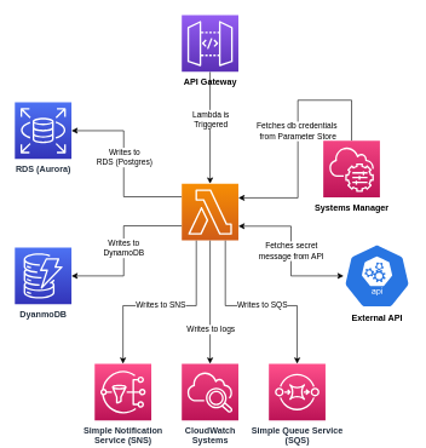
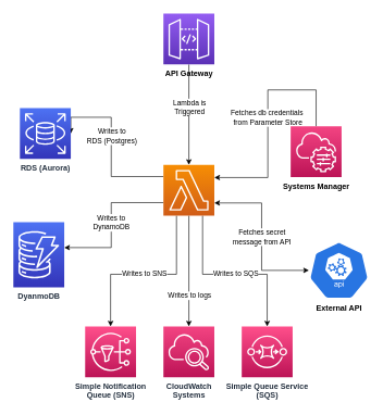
- <mxCell id="13" value="&lt;b&gt;RDS (Aurora)&lt;/b&gt;" style="sketch=0;points=[[0,0,0],[0.25,0,0],[0.5,0,0],[0.75,0,0],[1,0,0],[0,1,0],[0.25,1,0],[0.5,1,0],[0.75,1,0],[1,1,0],[0,0.25,0],[0,0.5,0],[0,0.75,0],[1,0.25,0],[1,0.5,0],[1,0.75,0]];outlineConnect=0;fontColor=#232F3E;gradientColor=#4D72F3;gradientDirection=north;fillColor=#3334B9;strokeColor=#ffffff;dashed=0;verticalLabelPosition=bottom;verticalAlign=top;align=center;html=1;fontSize=12;fontStyle=0;aspect=fixed;shape=mxgraph.aws4.resourceIcon;resIcon=mxgraph.aws4.rds;" vertex="1" parent="1"><mxGeometry x="20" y="140" width="78" height="78" as="geometry" /></mxCell>
+ <mxCell id="13" value="&lt;b&gt;RDS (Aurora)&lt;/b&gt;" style="sketch=0;points=[[0,0,0],[0.25,0,0],[0.5,0,0],[0.75,0,0],[1,0,0],[0,1,0],[0.25,1,0],[0.5,1,0],[0.75,1,0],[1,1,0],[0,0.25,0],[0,0.5,0],[0,0.75,0],[1,0.25,0],[1,0.5,0],[1,0.75,0]];outlineConnect=0;fontColor=#232F3E;gradientColor=#4D72F3;gradientDirection=north;fillColor=#3334B9;strokeColor=#ffffff;dashed=0;verticalLabelPosition=bottom;verticalAlign=top;align=center;html=1;fontSize=12;fontStyle=0;aspect=fixed;shape=mxgraph.aws4.resourceIcon;resIcon=mxgraph.aws4.rds;" vertex="1" parent="1"><mxGeometry x="30" y="165" width="78" height="78" as="geometry" /></mxCell>
- <mxCell id="14" value="&lt;b&gt;DyanmoDB&lt;/b&gt;" style="sketch=0;points=[[0,0,0],[0.25,0,0],[0.5,0,0],[0.75,0,0],[1,0,0],[0,1,0],[0.25,1,0],[0.5,1,0],[0.75,1,0],[1,1,0],[0,0.25,0],[0,0.5,0],[0,0.75,0],[1,0.25,0],[1,0.5,0],[1,0.75,0]];outlineConnect=0;fontColor=#232F3E;gradientColor=#4D72F3;gradientDirection=north;fillColor=#3334B9;strokeColor=#ffffff;dashed=0;verticalLabelPosition=bottom;verticalAlign=top;align=center;html=1;fontSize=12;fontStyle=0;aspect=fixed;shape=mxgraph.aws4.resourceIcon;resIcon=mxgraph.aws4.dynamodb;" vertex="1" parent="1"><mxGeometry x="20" y="340" width="78" height="78" as="geometry" /></mxCell>
+ <mxCell id="14" value="&lt;b&gt;DyanmoDB&lt;/b&gt;" style="sketch=0;points=[[0,0,0],[0.25,0,0],[0.5,0,0],[0.75,0,0],[1,0,0],[0,1,0],[0.25,1,0],[0.5,1,0],[0.75,1,0],[1,1,0],[0,0.25,0],[0,0.5,0],[0,0.75,0],[1,0.25,0],[1,0.5,0],[1,0.75,0]];outlineConnect=0;fontColor=#232F3E;gradientColor=#4D72F3;gradientDirection=north;fillColor=#3334B9;strokeColor=#ffffff;dashed=0;verticalLabelPosition=bottom;verticalAlign=top;align=center;html=1;fontSize=12;fontStyle=0;aspect=fixed;shape=mxgraph.aws4.resourceIcon;resIcon=mxgraph.aws4.dynamodb;" vertex="1" parent="1"><mxGeometry x="20" y="340" width="78" height="100" as="geometry" /></mxCell>
- <mxCell id="23" value="&lt;b&gt;External API&lt;/b&gt;" style="sketch=0;html=1;dashed=0;whitespace=wrap;fillColor=#2875E2;strokeColor=#ffffff;points=[[0.005,0.63,0],[0.1,0.2,0],[0.9,0.2,0],[0.5,0,0],[0.995,0.63,0],[0.72,0.99,0],[0.5,1,0],[0.28,0.99,0]];verticalLabelPosition=bottom;align=center;verticalAlign=top;shape=mxgraph.kubernetes.icon;prIcon=api" vertex="1" parent="1"><mxGeometry x="473" y="334" width="92" height="90" as="geometry" /></mxCell>
+ <mxCell id="23" value="&lt;b&gt;External API&lt;/b&gt;" style="sketch=0;html=1;dashed=0;whitespace=wrap;fillColor=#2875E2;strokeColor=#ffffff;points=[[0.005,0.63,0],[0.1,0.2,0],[0.9,0.2,0],[0.5,0,0],[0.995,0.63,0],[0.72,0.99,0],[0.5,1,0],[0.28,0.99,0]];verticalLabelPosition=bottom;align=center;verticalAlign=top;shape=mxgraph.kubernetes.icon;prIcon=api" vertex="1" parent="1"><mxGeometry x="473" y="369" width="92" height="90" as="geometry" /></mxCell>
- <mxCell id="16" value="&lt;b&gt;Simple Notification&lt;br style=&quot;border-color: var(--border-color);&quot;&gt;Service (SNS)&lt;/b&gt;" style="sketch=0;points=[[0,0,0],[0.25,0,0],[0.5,0,0],[0.75,0,0],[1,0,0],[0,1,0],[0.25,1,0],[0.5,1,0],[0.75,1,0],[1,1,0],[0,0.25,0],[0,0.5,0],[0,0.75,0],[1,0.25,0],[1,0.5,0],[1,0.75,0]];outlineConnect=0;fontColor=#232F3E;gradientColor=#FF4F8B;gradientDirection=north;fillColor=#BC1356;strokeColor=#ffffff;dashed=0;verticalLabelPosition=bottom;verticalAlign=top;align=center;html=1;fontSize=12;fontStyle=0;aspect=fixed;shape=mxgraph.aws4.resourceIcon;resIcon=mxgraph.aws4.sns;" vertex="1" parent="1"><mxGeometry x="130" y="500" width="78" height="78" as="geometry" /></mxCell>
+ <mxCell id="16" value="&lt;b&gt;Simple Notification&lt;br style=&quot;border-color: var(--border-color);&quot;&gt;Queue (SNS)&lt;/b&gt;" style="sketch=0;points=[[0,0,0],[0.25,0,0],[0.5,0,0],[0.75,0,0],[1,0,0],[0,1,0],[0.25,1,0],[0.5,1,0],[0.75,1,0],[1,1,0],[0,0.25,0],[0,0.5,0],[0,0.75,0],[1,0.25,0],[1,0.5,0],[1,0.75,0]];outlineConnect=0;fontColor=#232F3E;gradientColor=#FF4F8B;gradientDirection=north;fillColor=#BC1356;strokeColor=#ffffff;dashed=0;verticalLabelPosition=bottom;verticalAlign=top;align=center;html=1;fontSize=12;fontStyle=0;aspect=fixed;shape=mxgraph.aws4.resourceIcon;resIcon=mxgraph.aws4.sns;" vertex="1" parent="1"><mxGeometry x="130" y="500" width="78" height="78" as="geometry" /></mxCell>
